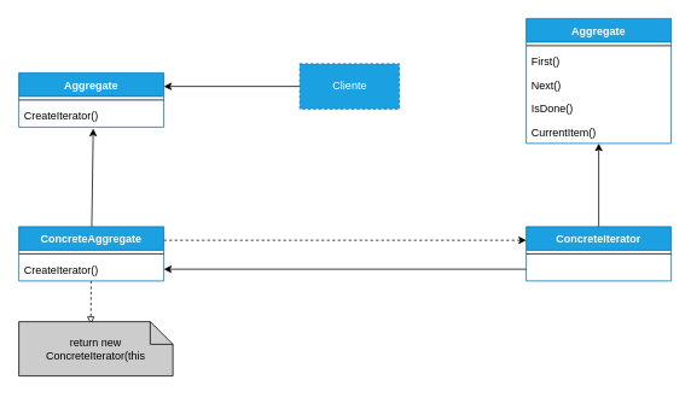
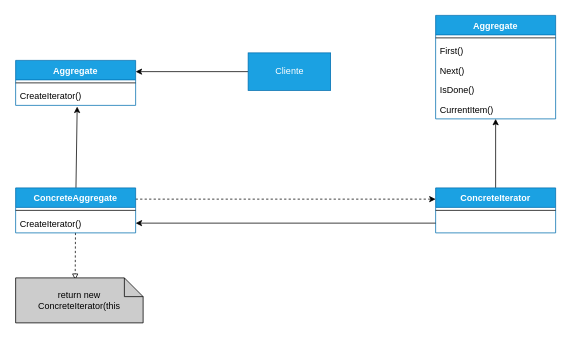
- <mxCell id="9" value="Cliente" style="html=1;fillColor=#1ba1e2;strokeColor=#006EAF;fontColor=#ffffff;dashed=1;" vertex="1" parent="1"><mxGeometry x="330" y="70" width="110" height="50" as="geometry" /></mxCell>
+ <mxCell id="9" value="Cliente" style="html=1;fillColor=#1ba1e2;strokeColor=#006EAF;fontColor=#ffffff;" vertex="1" parent="1"><mxGeometry x="330" y="70" width="110" height="50" as="geometry" /></mxCell>
- <mxCell id="24" value="return new ConcreteIterator(this" style="shape=note2;boundedLbl=1;whiteSpace=wrap;html=1;size=25;verticalAlign=middle;align=center;fontColor=#000000;fillColor=#CCCCCC;" vertex="1" parent="1"><mxGeometry x="20" y="355" width="170" height="60" as="geometry" /></mxCell>
+ <mxCell id="24" value="return new ConcreteIterator(this" style="shape=note2;boundedLbl=1;whiteSpace=wrap;html=1;size=25;verticalAlign=middle;align=center;fontColor=#000000;fillColor=#CCCCCC;" vertex="1" parent="1"><mxGeometry x="20" y="370" width="170" height="60" as="geometry" /></mxCell>
